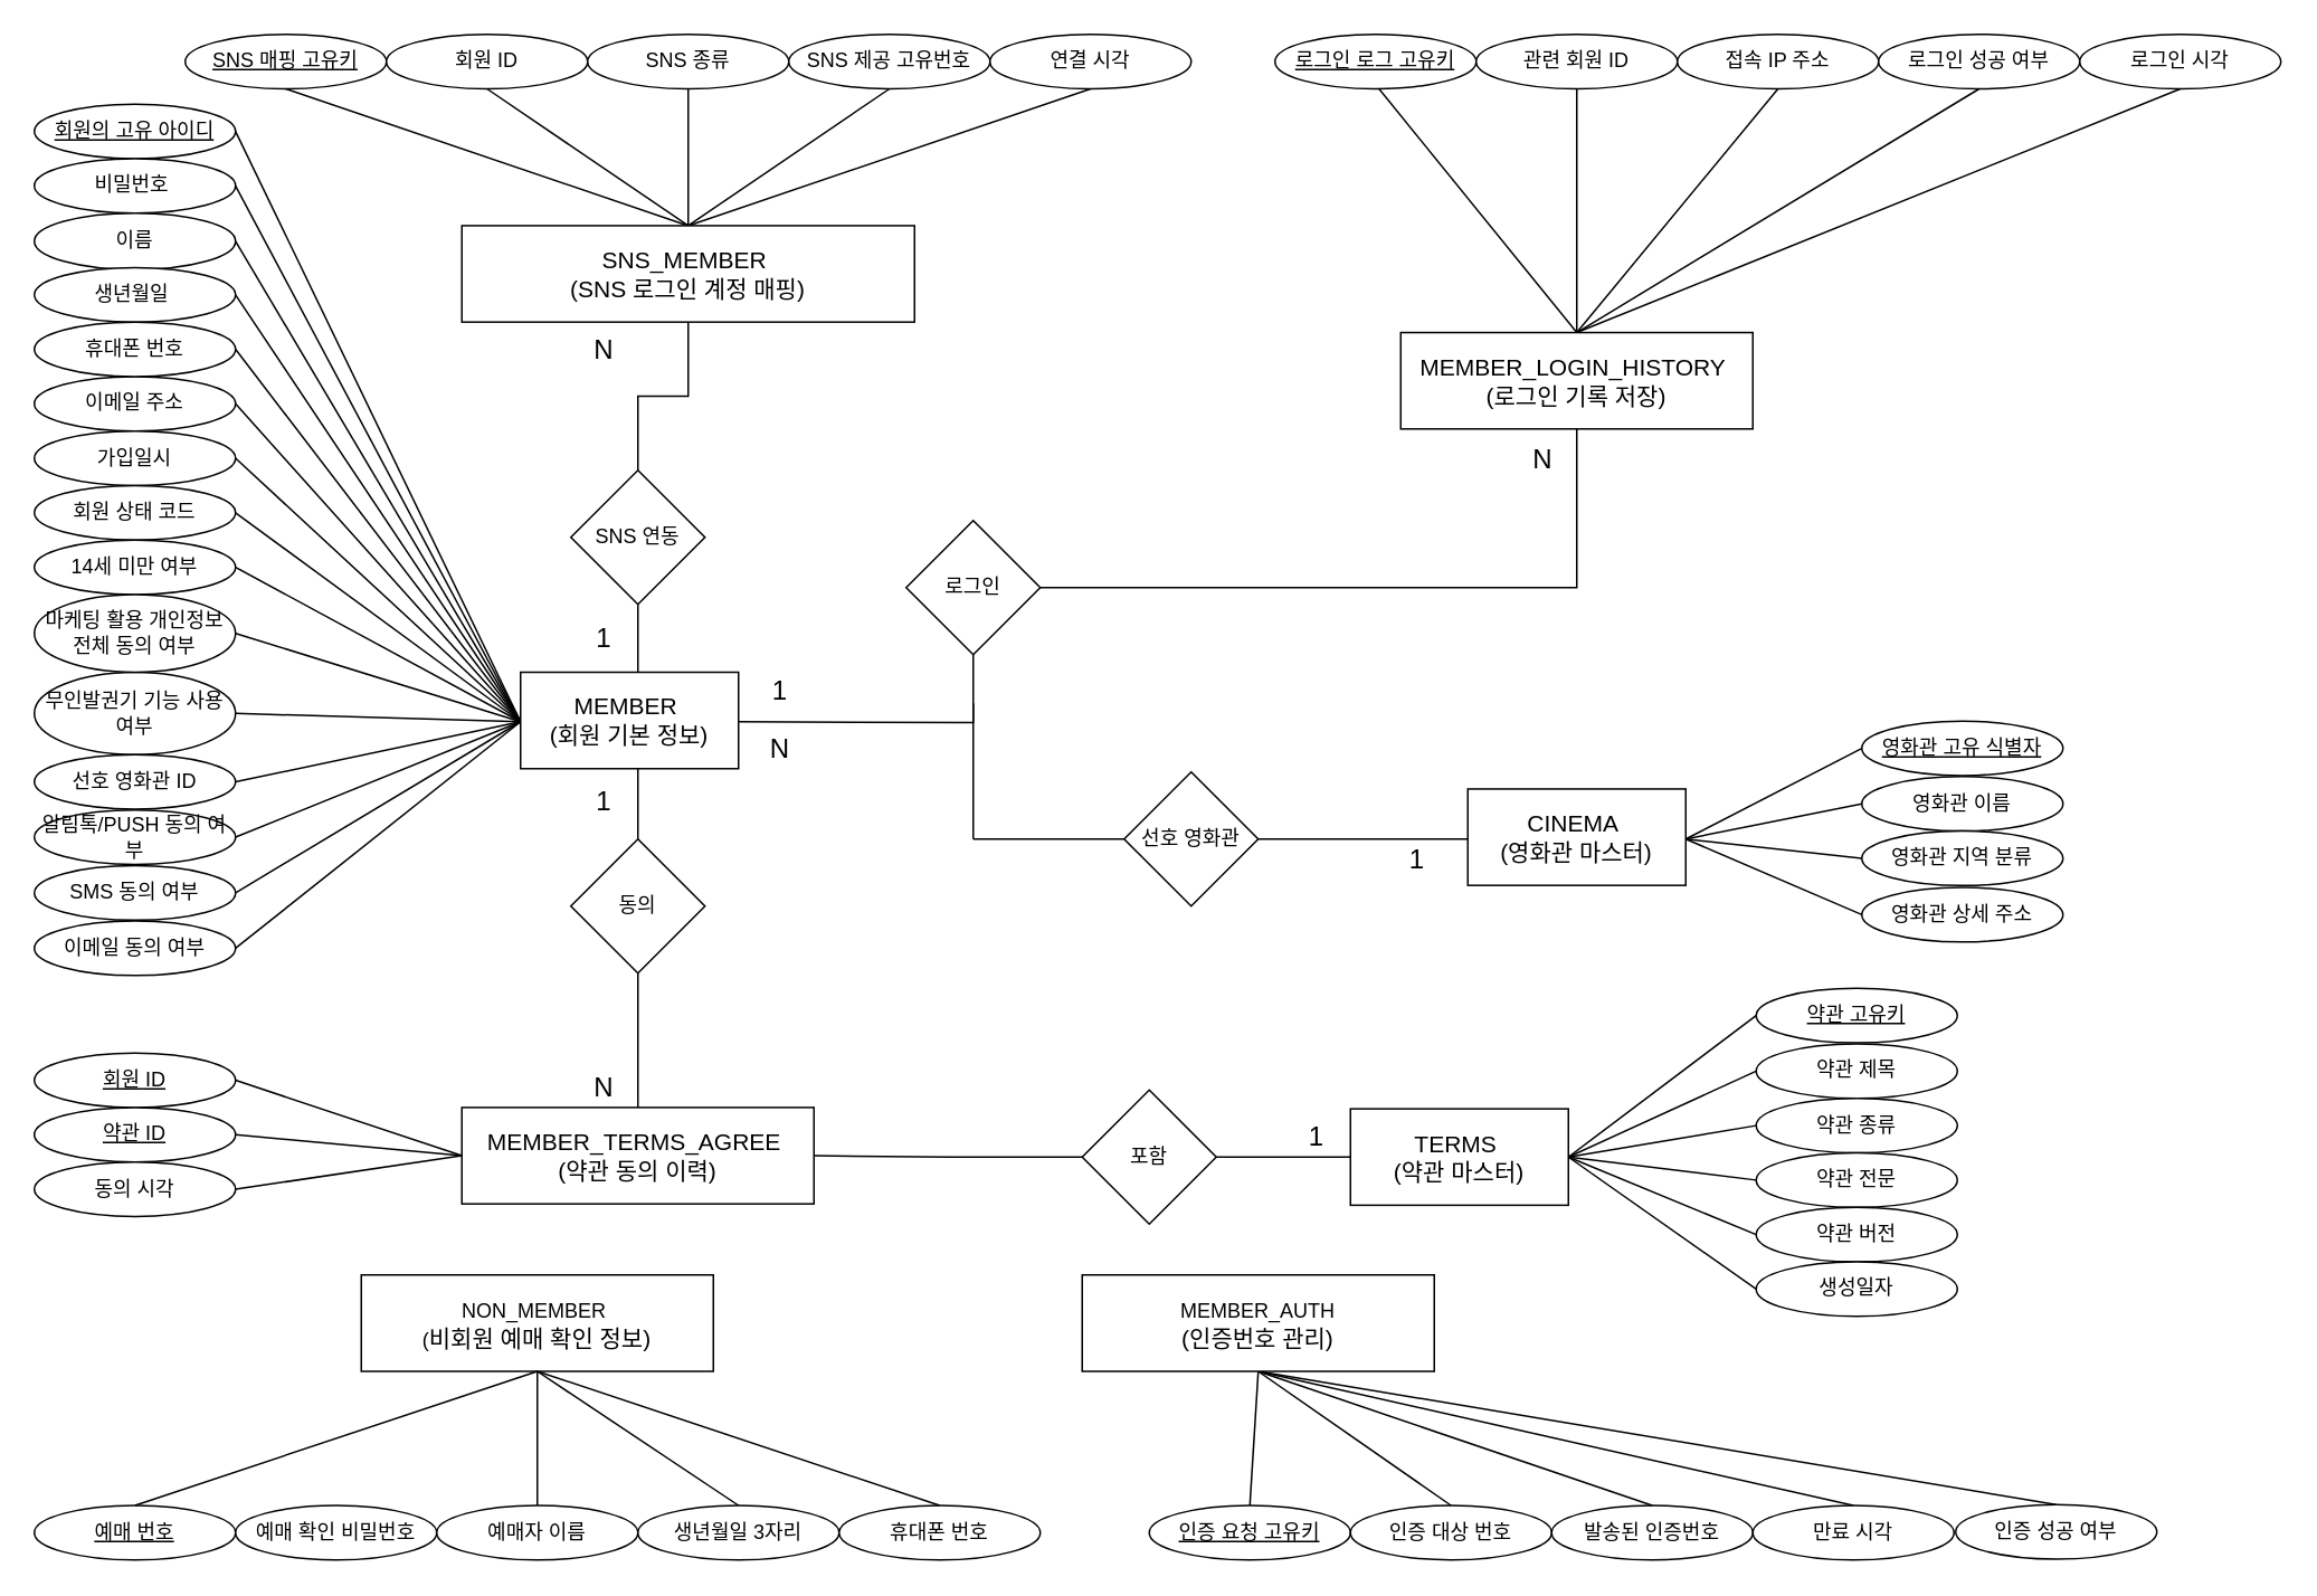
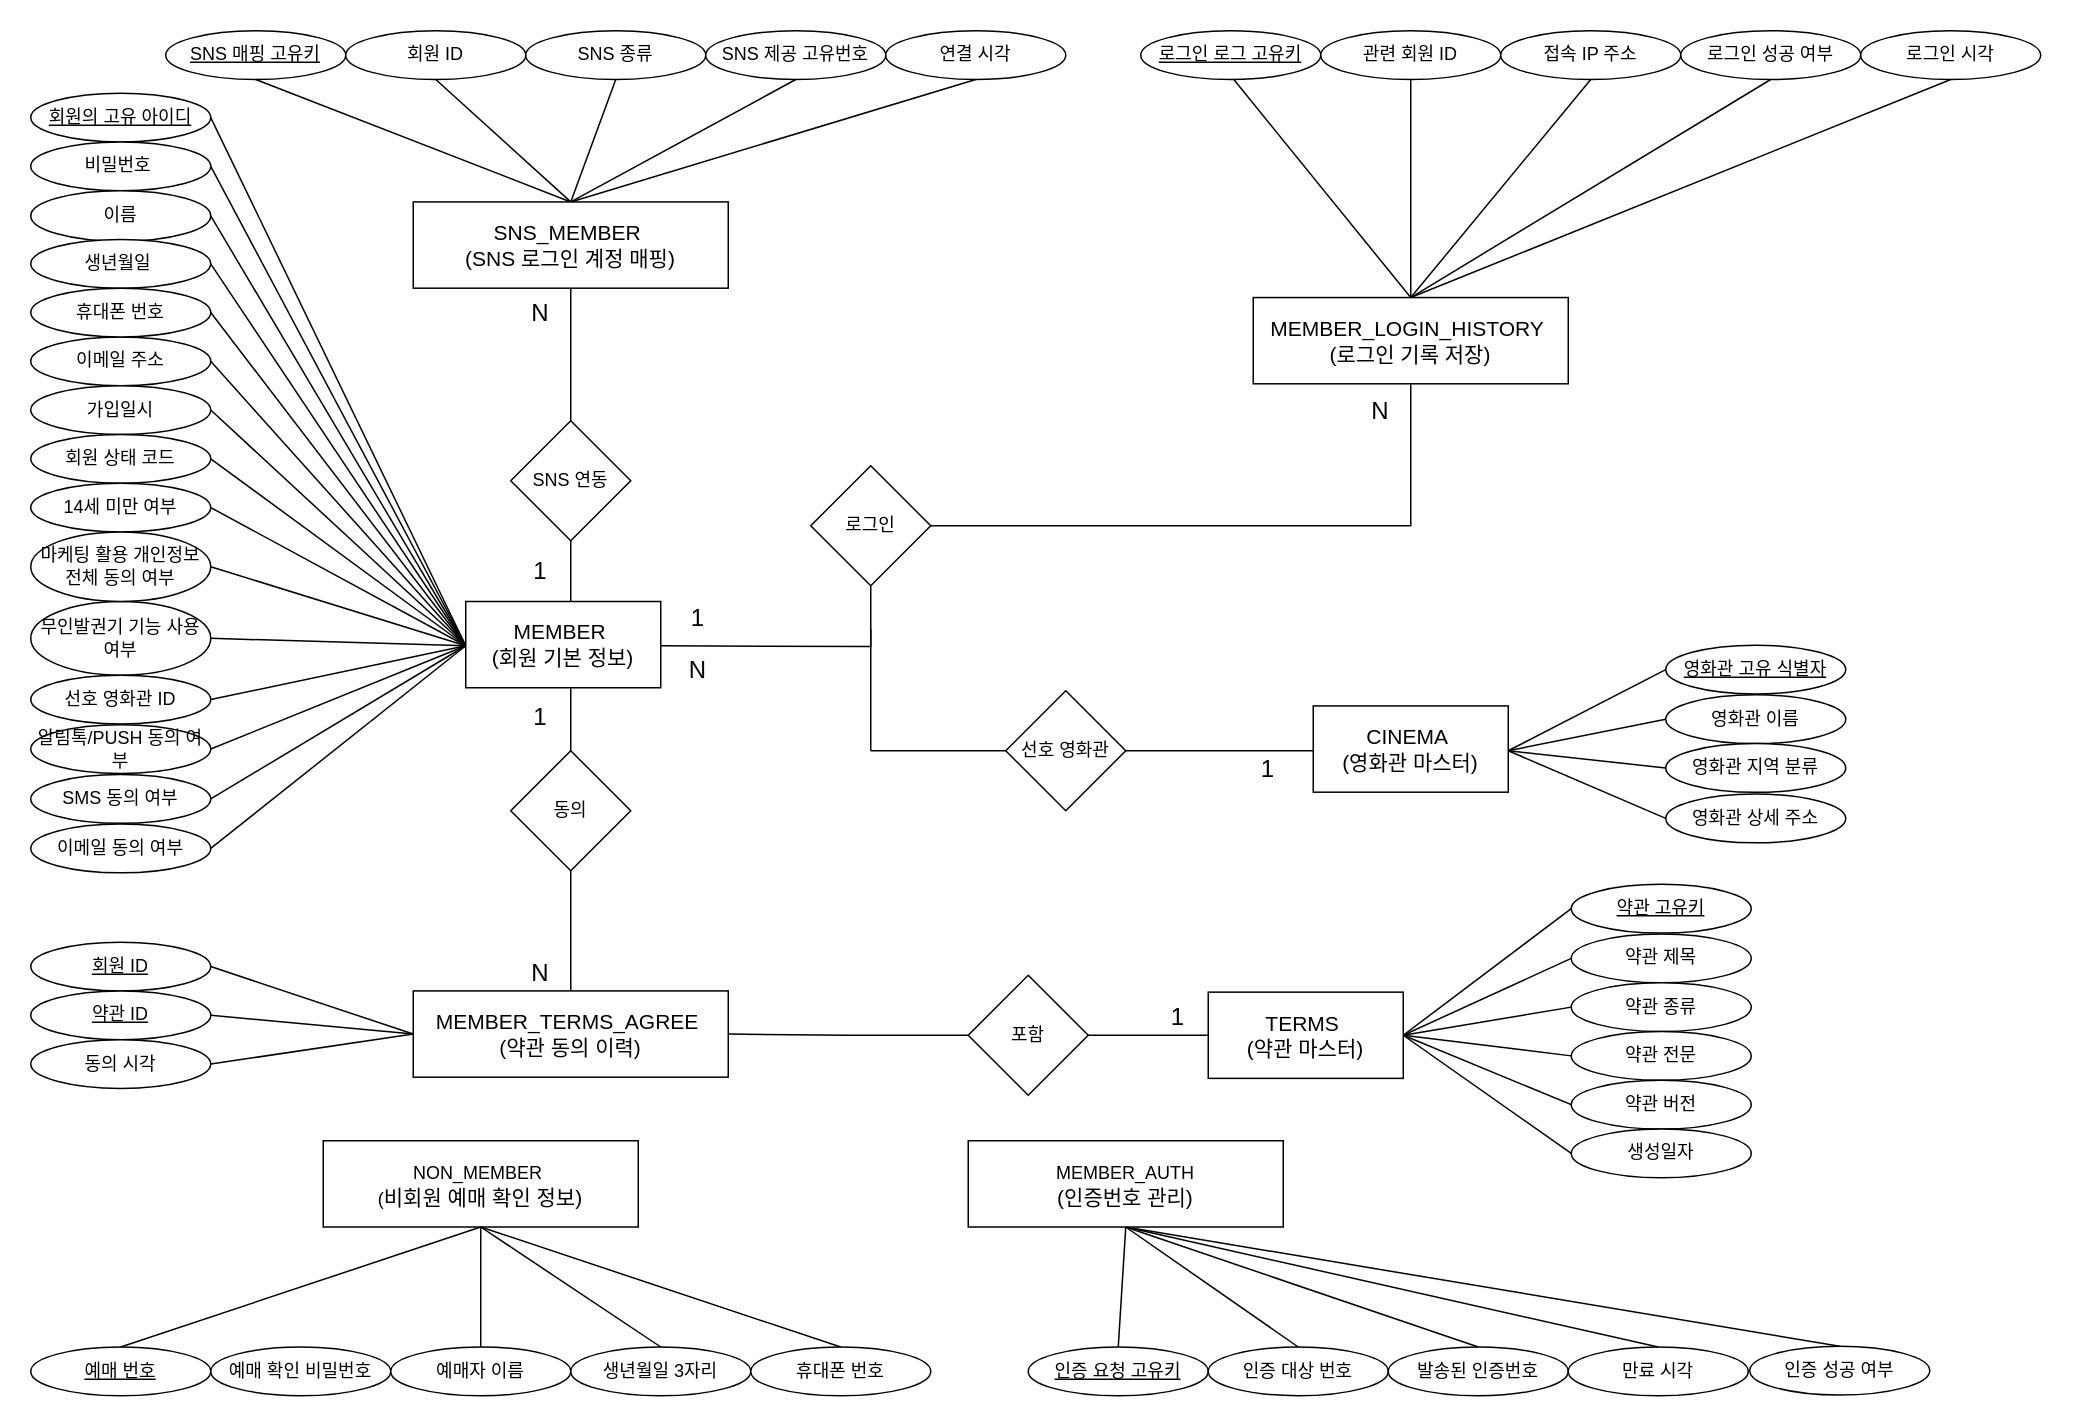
- <mxCell id="126" value="SNS_MEMBER&amp;nbsp;&lt;div&gt;(SNS 로그인 계정 매핑)&lt;/div&gt;" style="rounded=0;whiteSpace=wrap;html=1;fontSize=14;" vertex="1" parent="1"><mxGeometry x="275" y="134.12" width="270" height="57.5" as="geometry" /></mxCell>
+ <mxCell id="126" value="SNS_MEMBER&amp;nbsp;&lt;div&gt;(SNS 로그인 계정 매핑)&lt;/div&gt;" style="rounded=0;whiteSpace=wrap;html=1;fontSize=14;" vertex="1" parent="1"><mxGeometry x="275" y="134.12" width="210" height="57.5" as="geometry" /></mxCell>
